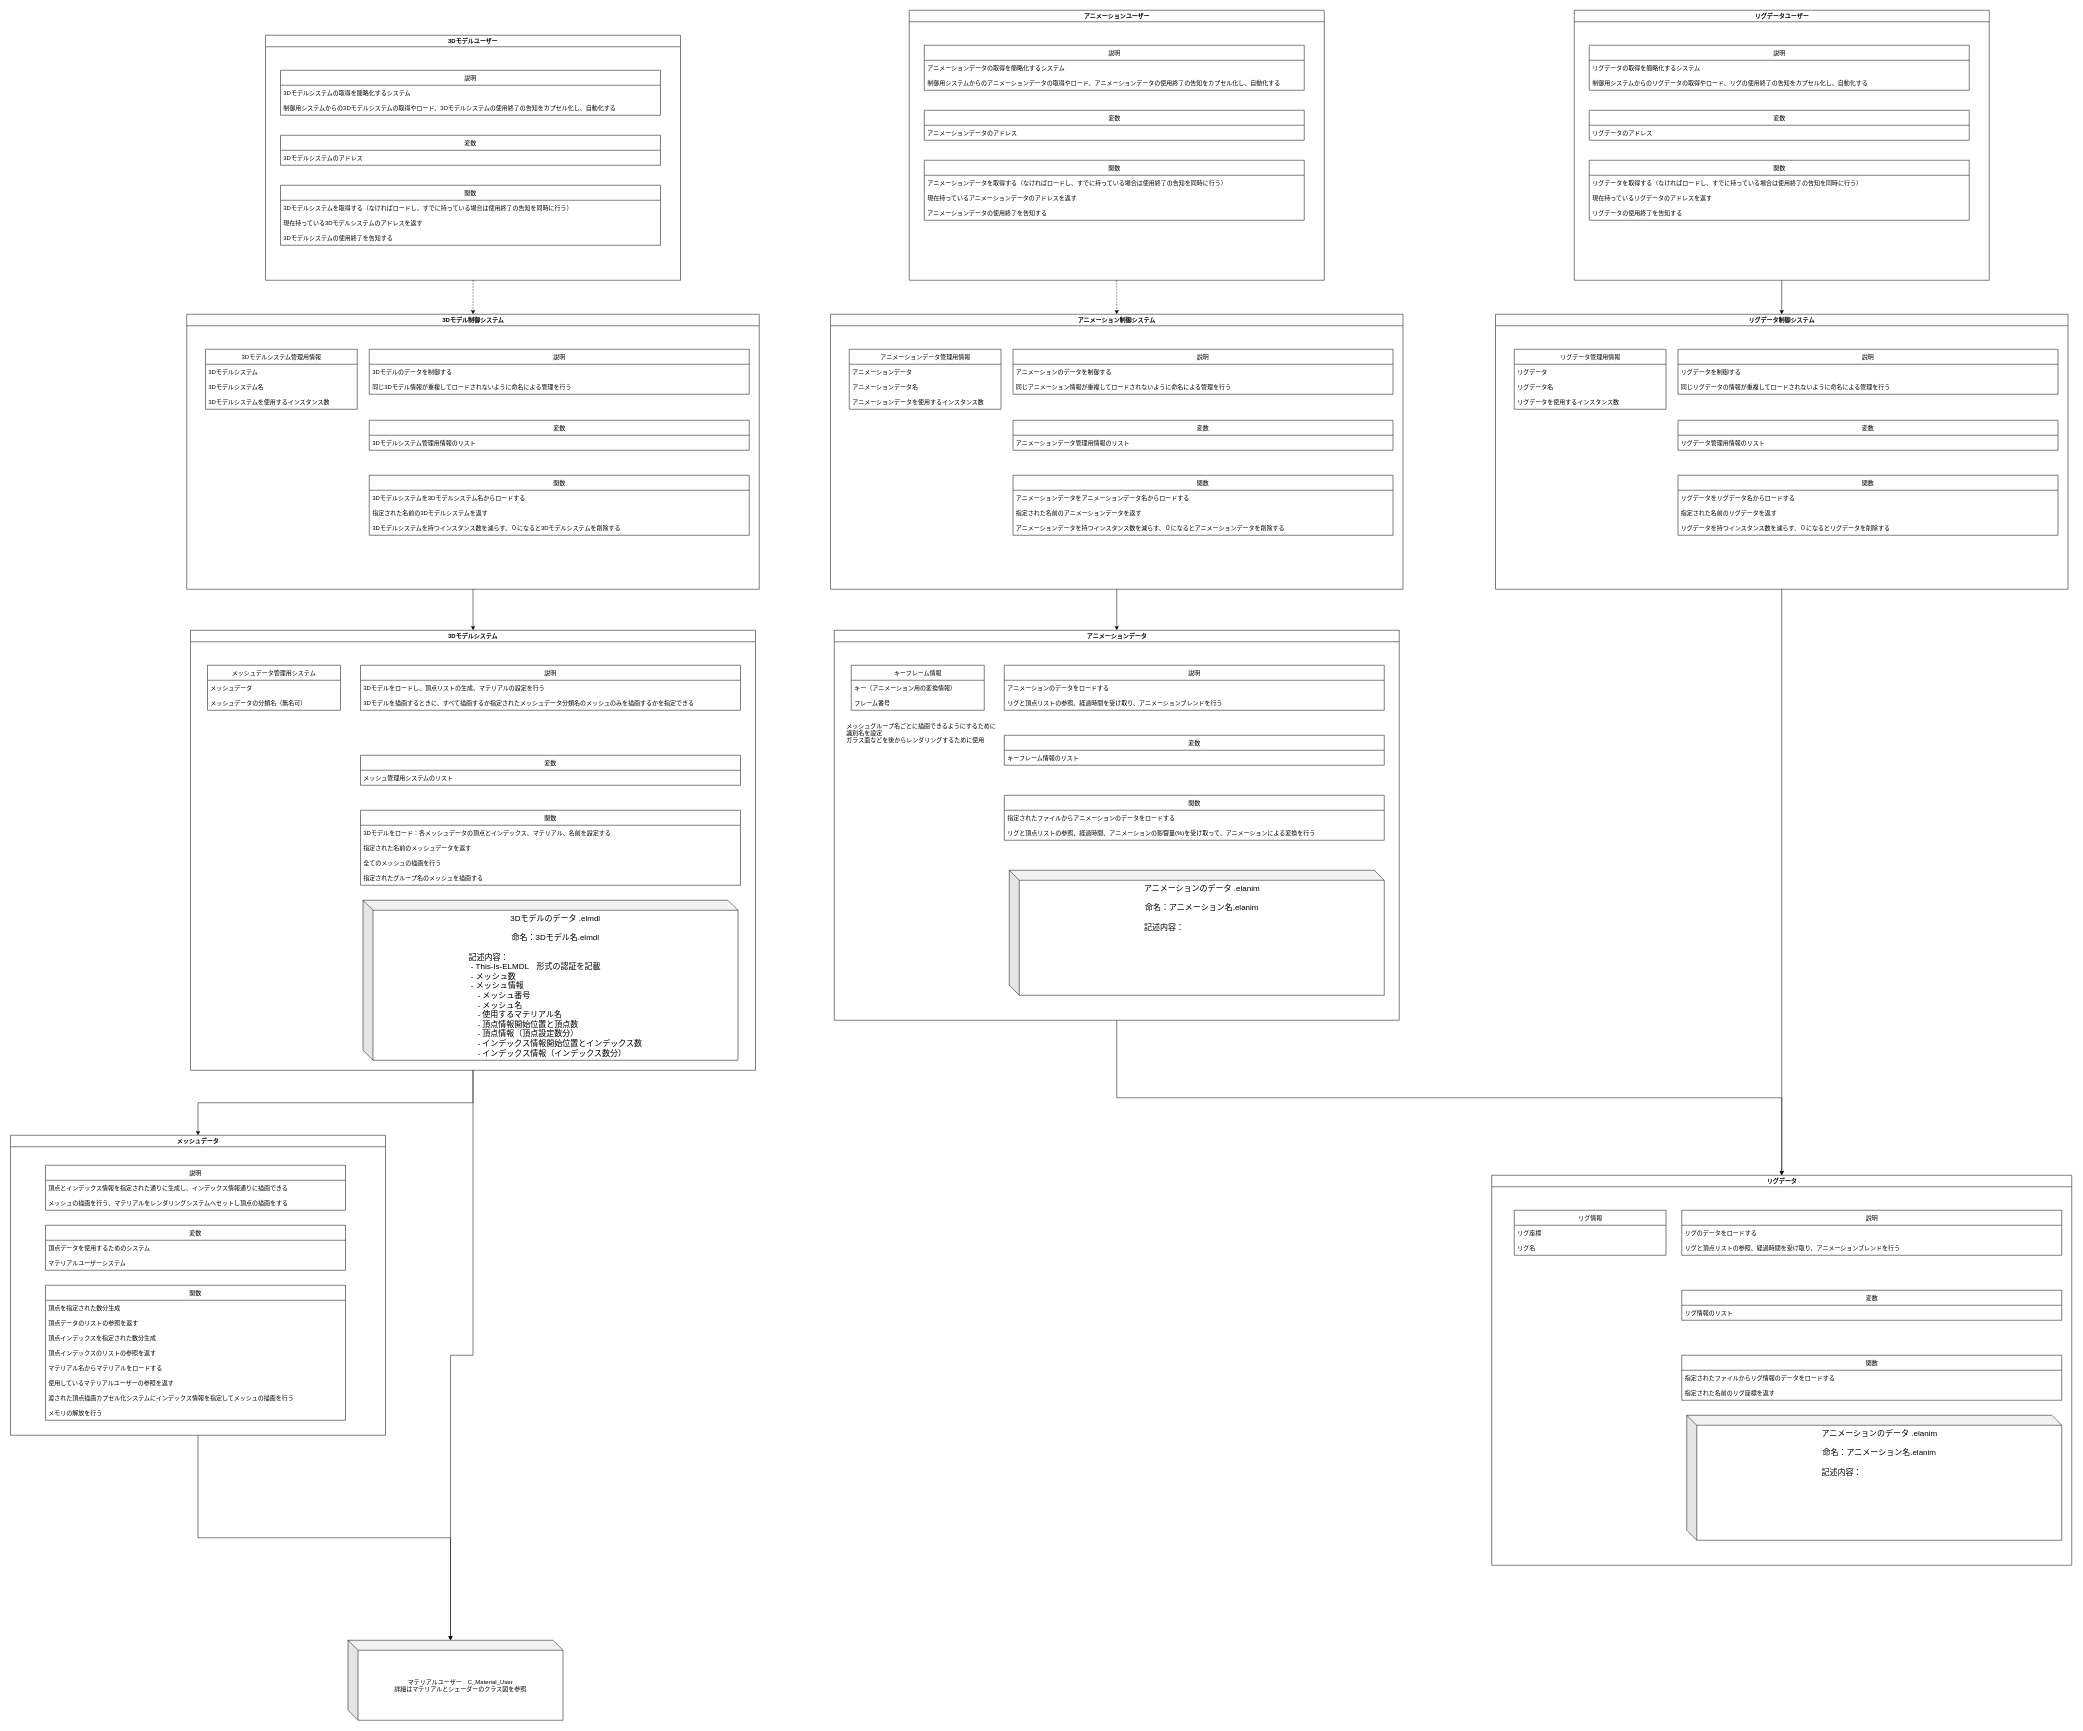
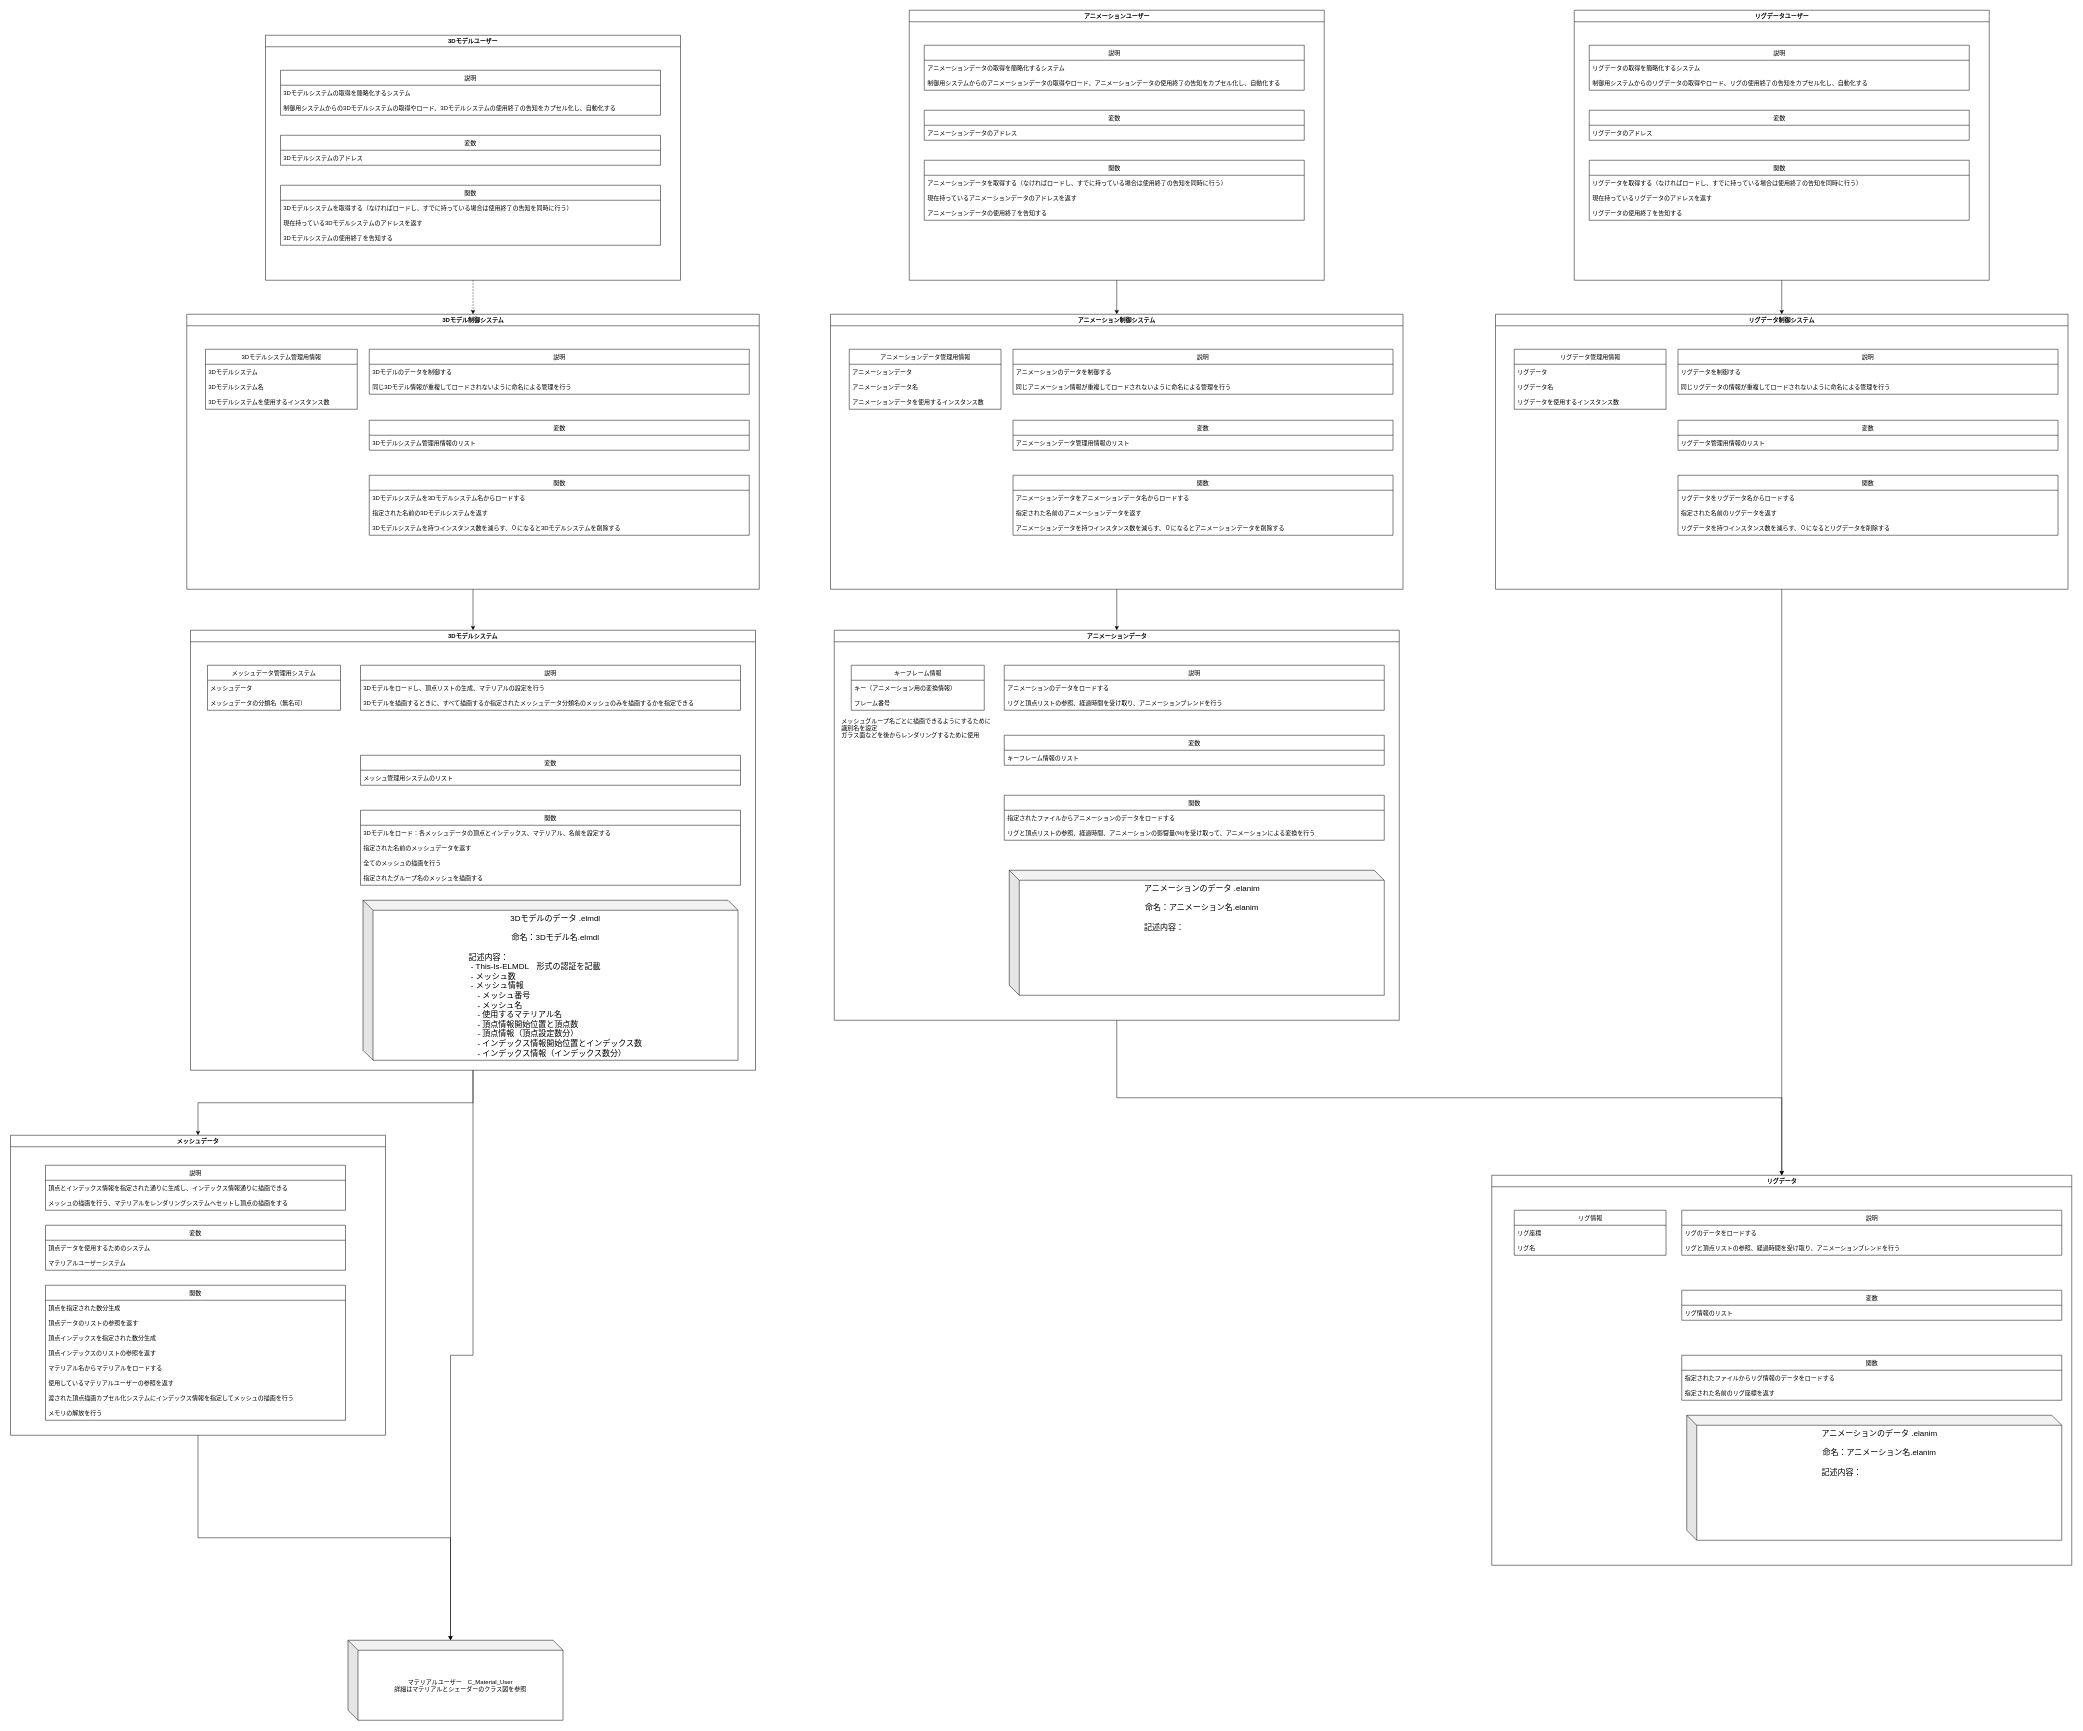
- <mxCell id="36" style="edgeStyle=orthogonalEdgeStyle;rounded=0;orthogonalLoop=1;jettySize=auto;html=1;exitX=0.5;exitY=1;exitDx=0;exitDy=0;entryX=0.5;entryY=0;entryDx=0;entryDy=0;dashed=1;" parent="1" source="37" target="63" edge="1"><mxGeometry relative="1" as="geometry" /></mxCell>
+ <mxCell id="36" style="edgeStyle=orthogonalEdgeStyle;rounded=0;orthogonalLoop=1;jettySize=auto;html=1;exitX=0.5;exitY=1;exitDx=0;exitDy=0;entryX=0.5;entryY=0;entryDx=0;entryDy=0;" parent="1" source="37" target="63" edge="1"><mxGeometry relative="1" as="geometry" /></mxCell>
- <mxCell id="61" value="メッシュグループ名ごとに描画できるようにするために識別名を設定&lt;br&gt;ガラス面などを後からレンダリングするために使用" style="text;html=1;strokeColor=none;fillColor=none;align=left;verticalAlign=middle;whiteSpace=wrap;rounded=0;" parent="48" vertex="1"><mxGeometry x="22" y="180" width="310" height="50" as="geometry" /></mxCell>
+ <mxCell id="61" value="メッシュグループ名ごとに描画できるようにするために識別名を設定&lt;br&gt;ガラス面などを後からレンダリングするために使用" style="text;html=1;strokeColor=none;fillColor=none;align=left;verticalAlign=middle;whiteSpace=wrap;rounded=0;" parent="48" vertex="1"><mxGeometry x="12" y="170" width="310" height="50" as="geometry" /></mxCell>
